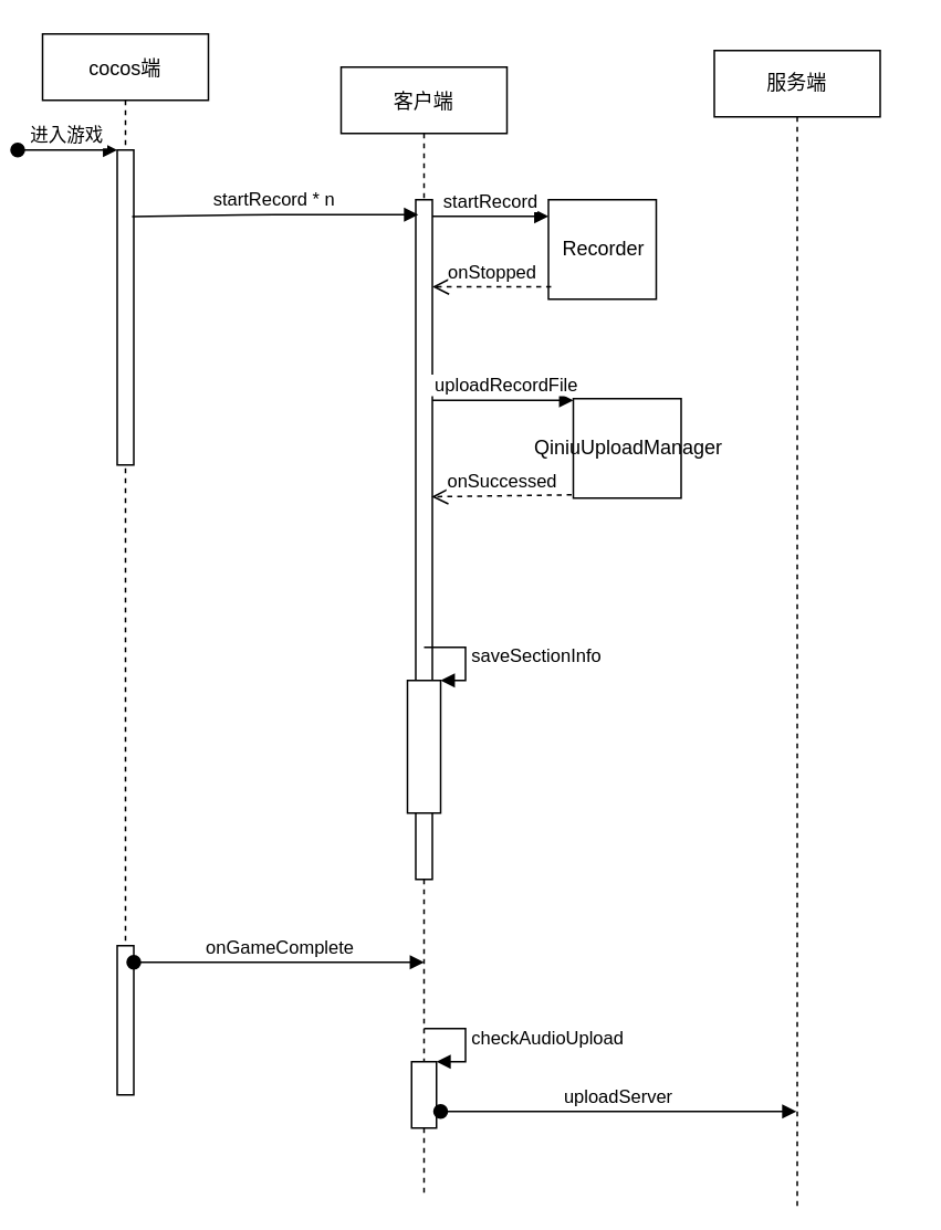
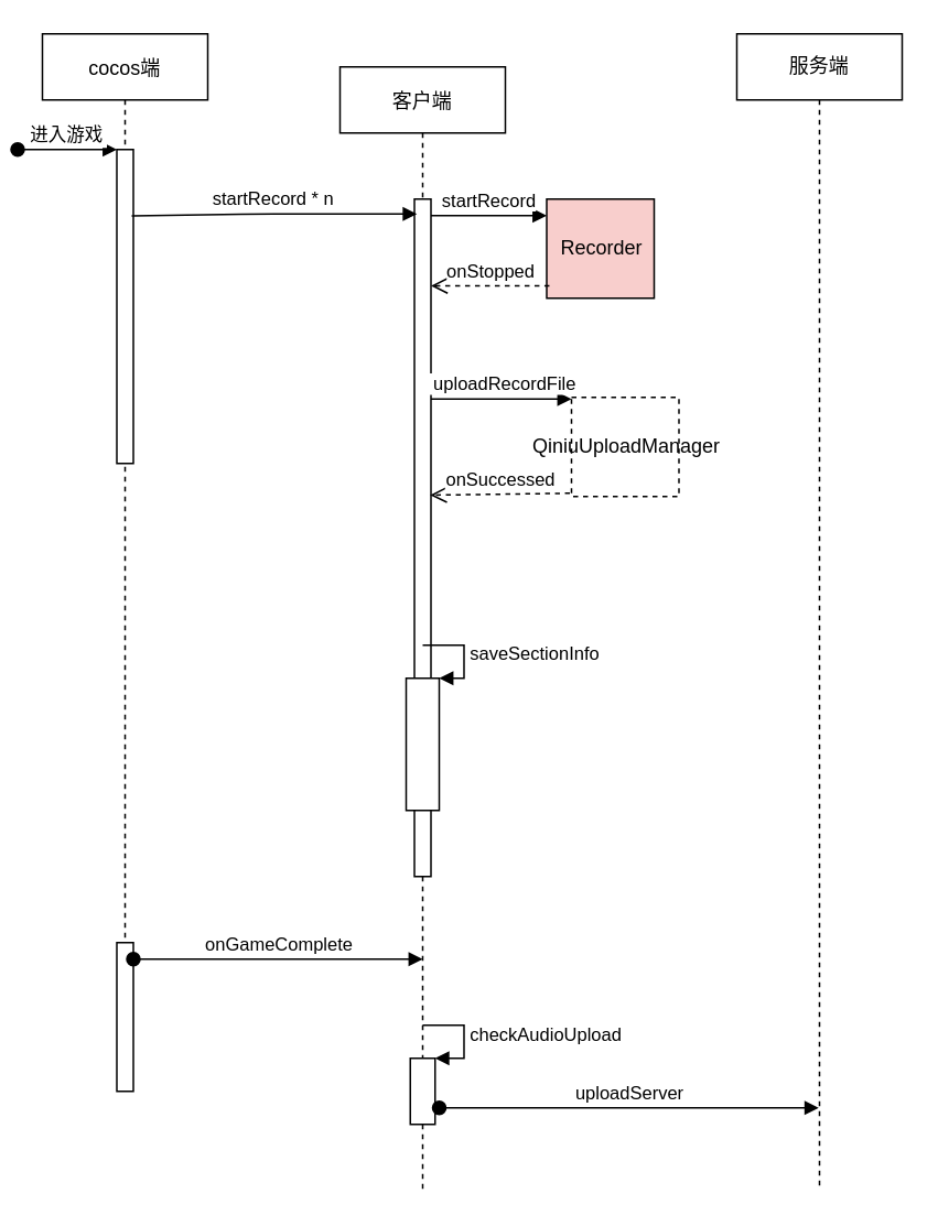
- <mxCell id="14" value="Recorder" style="html=1;points=[];perimeter=orthogonalPerimeter;" vertex="1" parent="1"><mxGeometry x="325" y="120" width="65" height="60" as="geometry" /></mxCell>
+ <mxCell id="14" value="Recorder" style="html=1;points=[];perimeter=orthogonalPerimeter;fillColor=#f8cecc;" vertex="1" parent="1"><mxGeometry x="325" y="120" width="65" height="60" as="geometry" /></mxCell>
- <mxCell id="17" value="QiniuUploadManager&lt;br&gt;" style="html=1;points=[];perimeter=orthogonalPerimeter;" vertex="1" parent="1"><mxGeometry x="340" y="240" width="65" height="60" as="geometry" /></mxCell>
+ <mxCell id="17" value="QiniuUploadManager&lt;br&gt;" style="html=1;points=[];perimeter=orthogonalPerimeter;dashed=1;" vertex="1" parent="1"><mxGeometry x="340" y="240" width="65" height="60" as="geometry" /></mxCell>
- <mxCell id="13" value="服务端" style="shape=umlLifeline;perimeter=lifelinePerimeter;whiteSpace=wrap;html=1;container=1;collapsible=0;recursiveResize=0;outlineConnect=0;" vertex="1" parent="1"><mxGeometry x="425" y="30" width="100" height="700" as="geometry" /></mxCell>
+ <mxCell id="13" value="服务端" style="shape=umlLifeline;perimeter=lifelinePerimeter;whiteSpace=wrap;html=1;container=1;collapsible=0;recursiveResize=0;outlineConnect=0;" vertex="1" parent="1"><mxGeometry x="440" y="20" width="100" height="700" as="geometry" /></mxCell>
